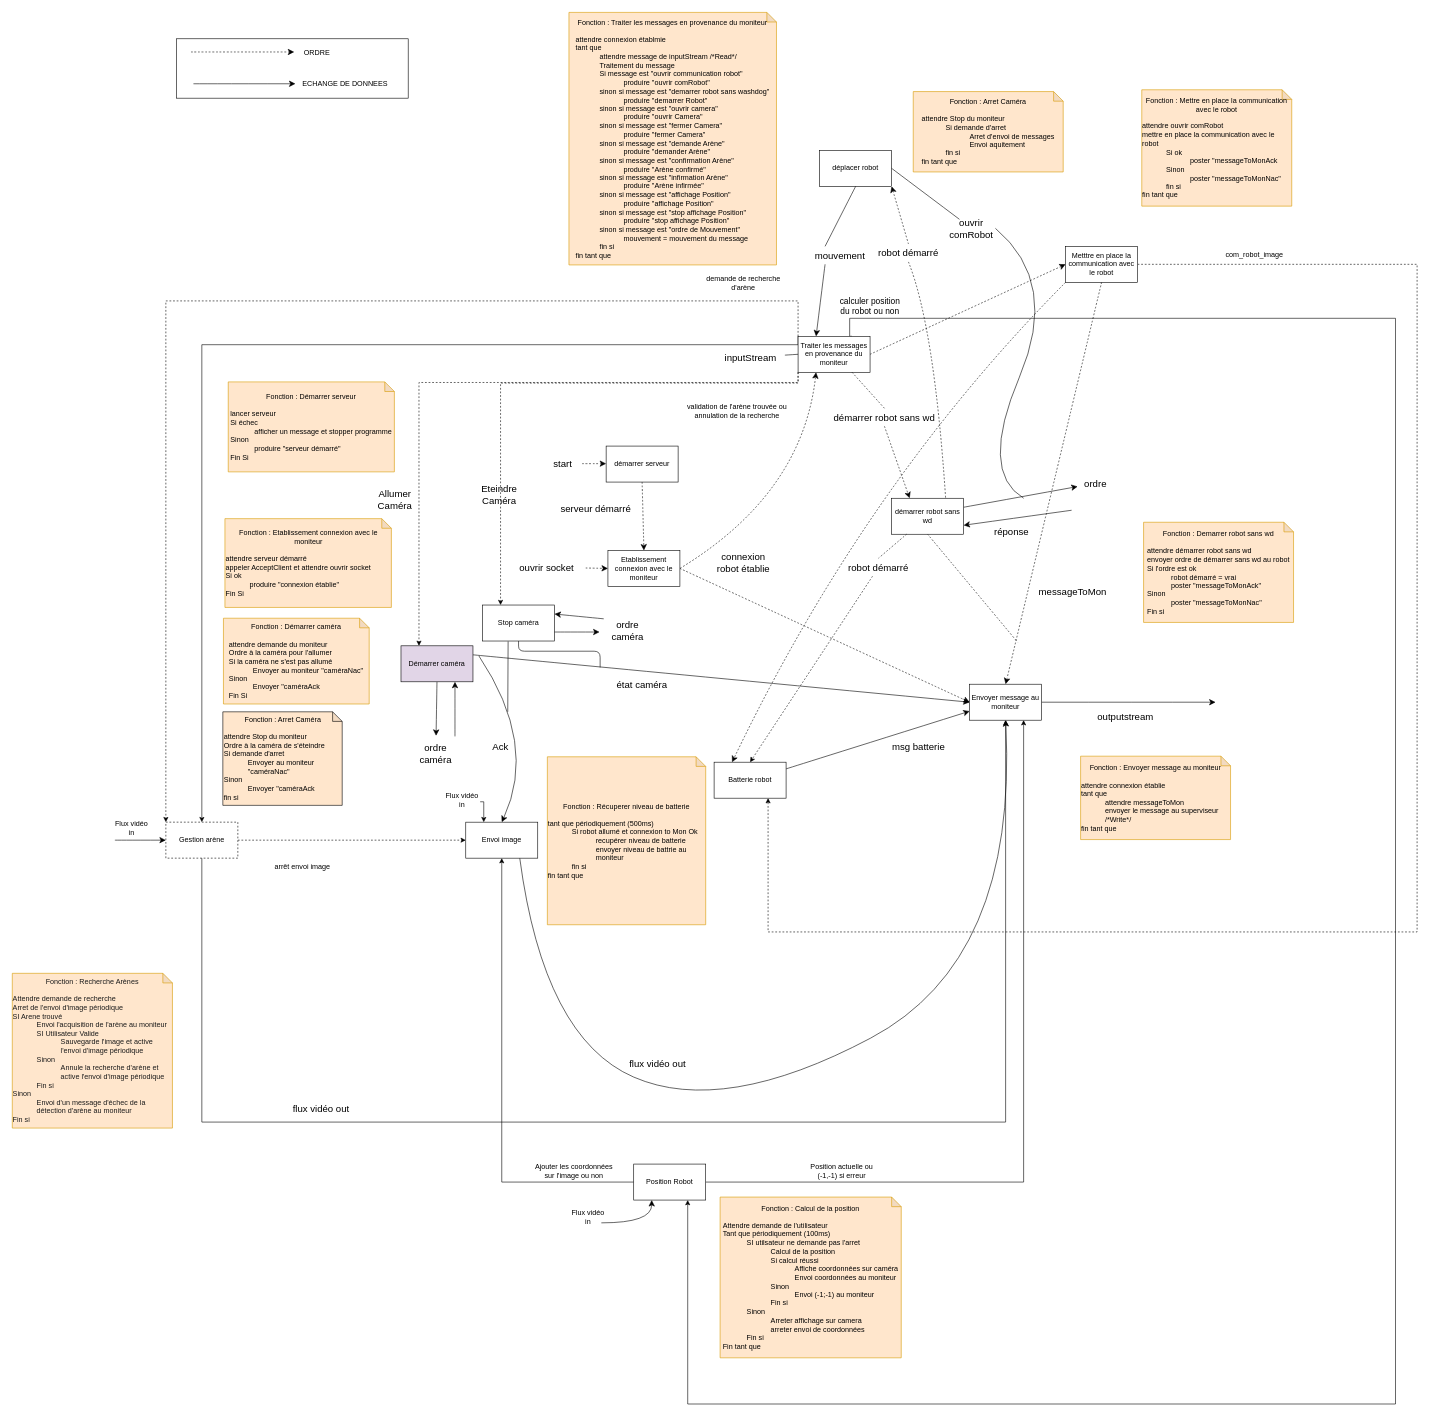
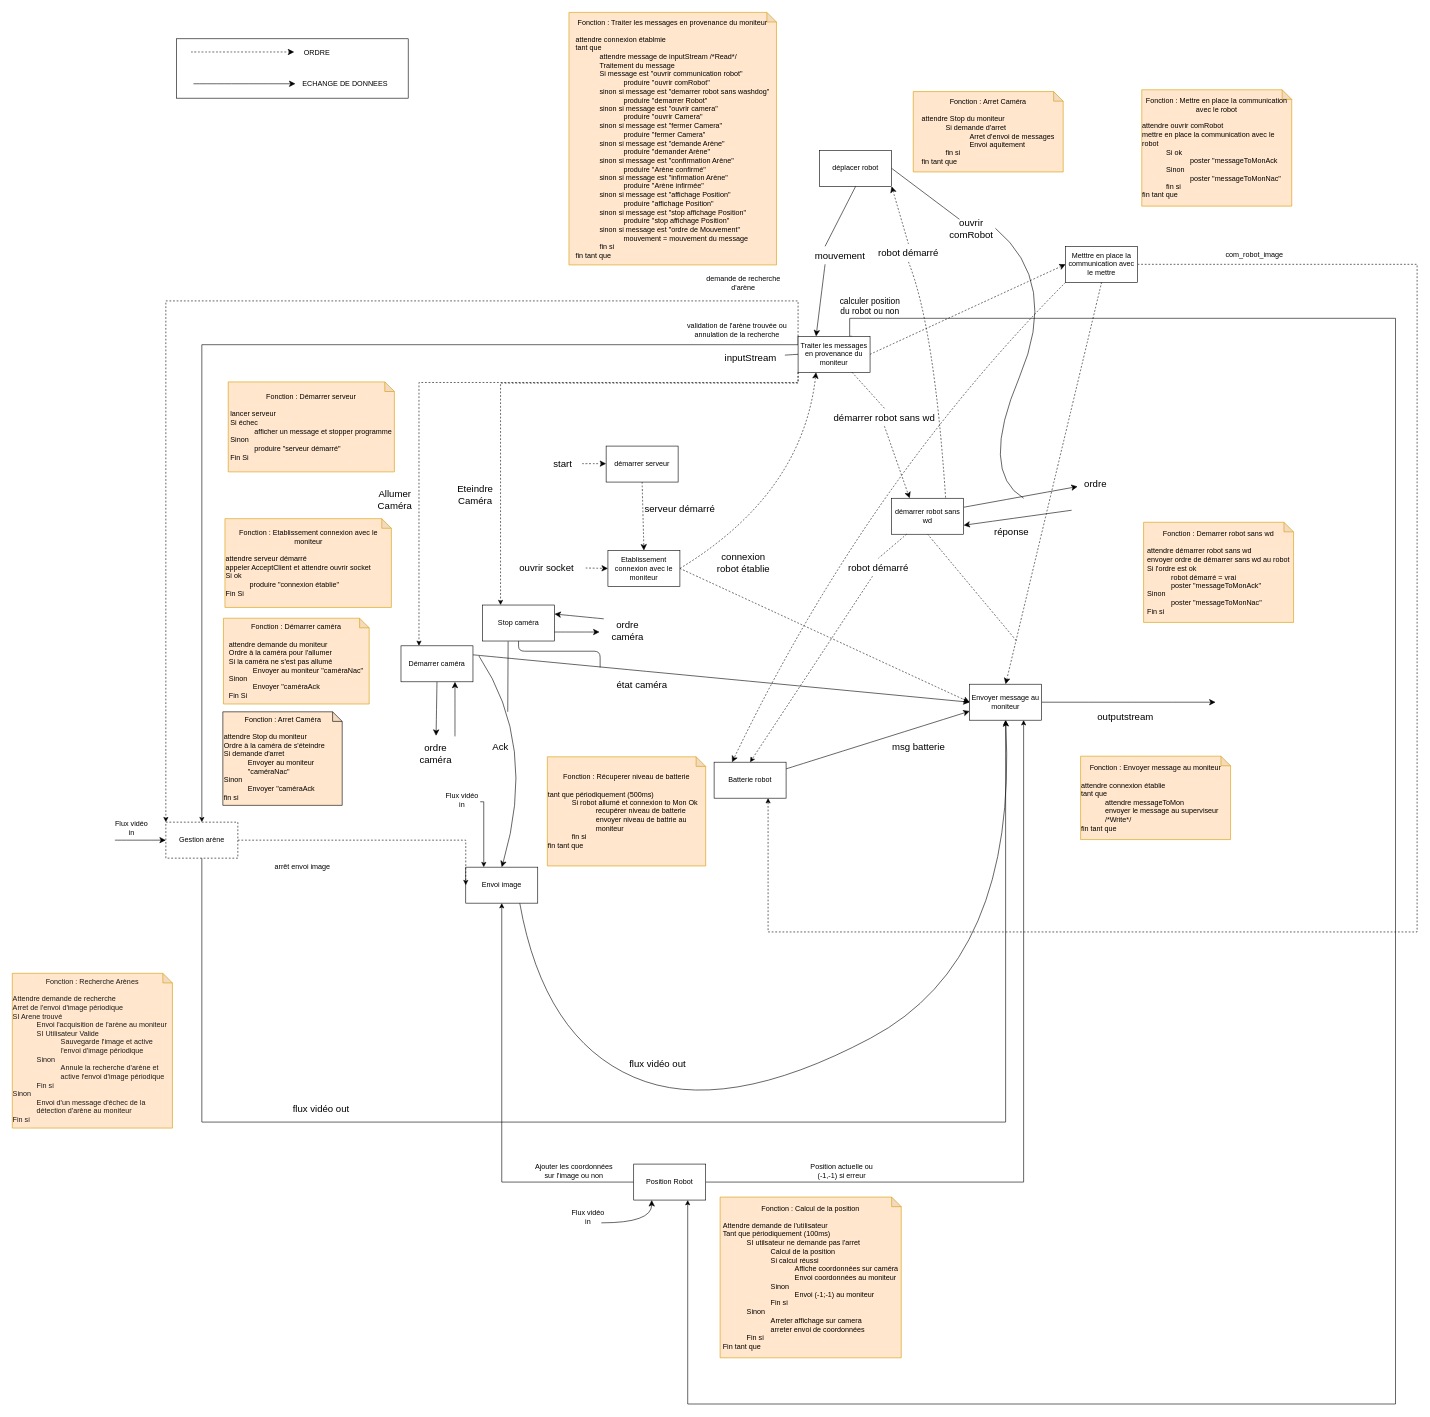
- <mxCell id="28" value="Metttre en place la communication avec le robot" style="rounded=0;whiteSpace=wrap;html=1;" parent="1" vertex="1"><mxGeometry x="1776" y="410" width="120" height="60" as="geometry" /></mxCell>
+ <mxCell id="28" value="Metttre en place la communication avec le mettre" style="rounded=0;whiteSpace=wrap;html=1;" parent="1" vertex="1"><mxGeometry x="1776" y="410" width="120" height="60" as="geometry" /></mxCell>
- <mxCell id="75" value="validation de l'arène trouvée ou annulation de la recherche" style="text;html=1;align=center;verticalAlign=middle;whiteSpace=wrap;rounded=0;" parent="1" vertex="1"><mxGeometry x="1140" y="670" width="177" height="30" as="geometry" /></mxCell>
+ <mxCell id="75" value="validation de l'arène trouvée ou annulation de la recherche" style="text;html=1;align=center;verticalAlign=middle;whiteSpace=wrap;rounded=0;" parent="1" vertex="1"><mxGeometry x="1140" y="535" width="177" height="30" as="geometry" /></mxCell>
- <mxCell id="108" value="Eteindre Caméra" style="text;html=1;align=center;verticalAlign=middle;whiteSpace=wrap;rounded=0;fontSize=16;" vertex="1" parent="1"><mxGeometry x="802" y="809" width="60" height="30" as="geometry" /></mxCell>
+ <mxCell id="108" value="Eteindre Caméra" style="text;html=1;align=center;verticalAlign=middle;whiteSpace=wrap;rounded=0;fontSize=16;" vertex="1" parent="1"><mxGeometry x="762" y="809" width="60" height="30" as="geometry" /></mxCell>
- <mxCell id="37" value="serveur démarré" style="text;html=1;align=center;verticalAlign=middle;whiteSpace=wrap;rounded=0;fontSize=16;" parent="1" vertex="1"><mxGeometry x="913" y="833" width="160" height="30" as="geometry" /></mxCell>
+ <mxCell id="37" value="serveur démarré" style="text;html=1;align=center;verticalAlign=middle;whiteSpace=wrap;rounded=0;fontSize=16;" parent="1" vertex="1"><mxGeometry x="1053" y="833" width="160" height="30" as="geometry" /></mxCell>
- <mxCell id="45" value="messageToMon" style="text;html=1;align=center;verticalAlign=middle;whiteSpace=wrap;rounded=0;fontSize=16;" parent="1" vertex="1"><mxGeometry x="1723" y="970" width="130" height="30" as="geometry" /></mxCell>
- <mxCell id="56" value="Démarrer caméra" style="rounded=0;whiteSpace=wrap;html=1;fillColor=#e1d5e7;" parent="1" vertex="1"><mxGeometry x="668" y="1076" width="120" height="60" as="geometry" /></mxCell>
+ <mxCell id="56" value="Démarrer caméra" style="rounded=0;whiteSpace=wrap;html=1;" parent="1" vertex="1"><mxGeometry x="668" y="1076" width="120" height="60" as="geometry" /></mxCell>
- <mxCell id="63" value="Envoi image" style="rounded=0;whiteSpace=wrap;html=1;" parent="1" vertex="1"><mxGeometry x="776" y="1370" width="120" height="60" as="geometry" /></mxCell>
+ <mxCell id="63" value="Envoi image" style="rounded=0;whiteSpace=wrap;html=1;" parent="1" vertex="1"><mxGeometry x="776" y="1445" width="120" height="60" as="geometry" /></mxCell>
- <mxCell id="53" value="&lt;font color=&quot;#000000&quot;&gt;Fonction : Récuperer niveau de batterie&lt;/font&gt;&lt;div&gt;&lt;br&gt;&lt;/div&gt;&lt;div style=&quot;text-align: left;&quot;&gt;&lt;font color=&quot;#000000&quot;&gt;tant que périodiquement (500ms)&lt;/font&gt;&lt;/div&gt;&lt;blockquote style=&quot;margin: 0 0 0 40px; border: none; padding: 0px;&quot;&gt;&lt;div style=&quot;text-align: left;&quot;&gt;&lt;font color=&quot;#000000&quot;&gt;Si robot allumé et connexion to Mon Ok&lt;/font&gt;&lt;/div&gt;&lt;/blockquote&gt;&lt;blockquote style=&quot;margin: 0 0 0 40px; border: none; padding: 0px;&quot;&gt;&lt;blockquote style=&quot;margin: 0 0 0 40px; border: none; padding: 0px;&quot;&gt;&lt;div style=&quot;text-align: left;&quot;&gt;&lt;font color=&quot;#000000&quot;&gt;recupérer niveau de batterie&lt;/font&gt;&lt;/div&gt;&lt;/blockquote&gt;&lt;blockquote style=&quot;margin: 0 0 0 40px; border: none; padding: 0px;&quot;&gt;&lt;div style=&quot;text-align: left;&quot;&gt;&lt;font color=&quot;#000000&quot;&gt;envoyer niveau de battrie au moniteur&lt;/font&gt;&lt;/div&gt;&lt;/blockquote&gt;&lt;/blockquote&gt;&lt;blockquote style=&quot;margin: 0 0 0 40px; border: none; padding: 0px;&quot;&gt;&lt;div style=&quot;text-align: left;&quot;&gt;&lt;font color=&quot;#000000&quot;&gt;fin si&lt;/font&gt;&lt;/div&gt;&lt;/blockquote&gt;&lt;div style=&quot;text-align: left;&quot;&gt;&lt;font color=&quot;#000000&quot;&gt;fin tant que&lt;/font&gt;&lt;/div&gt;" style="shape=note;whiteSpace=wrap;html=1;backgroundOutline=1;darkOpacity=0.05;size=16;fillColor=#ffe6cc;strokeColor=#d79b00;" parent="1" vertex="1"><mxGeometry x="912" y="1261" width="264" height="280" as="geometry" /></mxCell>
+ <mxCell id="53" value="&lt;font color=&quot;#000000&quot;&gt;Fonction : Récuperer niveau de batterie&lt;/font&gt;&lt;div&gt;&lt;br&gt;&lt;/div&gt;&lt;div style=&quot;text-align: left;&quot;&gt;&lt;font color=&quot;#000000&quot;&gt;tant que périodiquement (500ms)&lt;/font&gt;&lt;/div&gt;&lt;blockquote style=&quot;margin: 0 0 0 40px; border: none; padding: 0px;&quot;&gt;&lt;div style=&quot;text-align: left;&quot;&gt;&lt;font color=&quot;#000000&quot;&gt;Si robot allumé et connexion to Mon Ok&lt;/font&gt;&lt;/div&gt;&lt;/blockquote&gt;&lt;blockquote style=&quot;margin: 0 0 0 40px; border: none; padding: 0px;&quot;&gt;&lt;blockquote style=&quot;margin: 0 0 0 40px; border: none; padding: 0px;&quot;&gt;&lt;div style=&quot;text-align: left;&quot;&gt;&lt;font color=&quot;#000000&quot;&gt;recupérer niveau de batterie&lt;/font&gt;&lt;/div&gt;&lt;/blockquote&gt;&lt;blockquote style=&quot;margin: 0 0 0 40px; border: none; padding: 0px;&quot;&gt;&lt;div style=&quot;text-align: left;&quot;&gt;&lt;font color=&quot;#000000&quot;&gt;envoyer niveau de battrie au moniteur&lt;/font&gt;&lt;/div&gt;&lt;/blockquote&gt;&lt;/blockquote&gt;&lt;blockquote style=&quot;margin: 0 0 0 40px; border: none; padding: 0px;&quot;&gt;&lt;div style=&quot;text-align: left;&quot;&gt;&lt;font color=&quot;#000000&quot;&gt;fin si&lt;/font&gt;&lt;/div&gt;&lt;/blockquote&gt;&lt;div style=&quot;text-align: left;&quot;&gt;&lt;font color=&quot;#000000&quot;&gt;fin tant que&lt;/font&gt;&lt;/div&gt;" style="shape=note;whiteSpace=wrap;html=1;backgroundOutline=1;darkOpacity=0.05;size=16;fillColor=#ffe6cc;strokeColor=#d79b00;" parent="1" vertex="1"><mxGeometry x="912" y="1261" width="264" height="182" as="geometry" /></mxCell>
